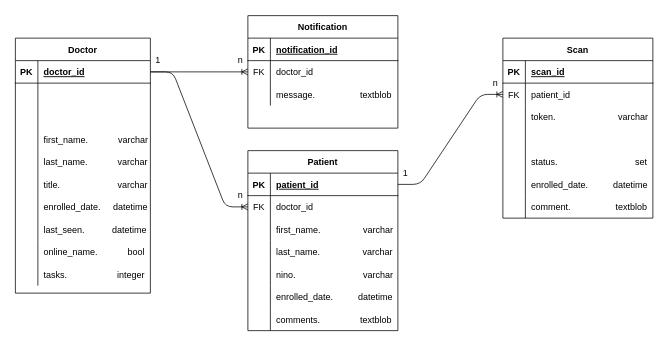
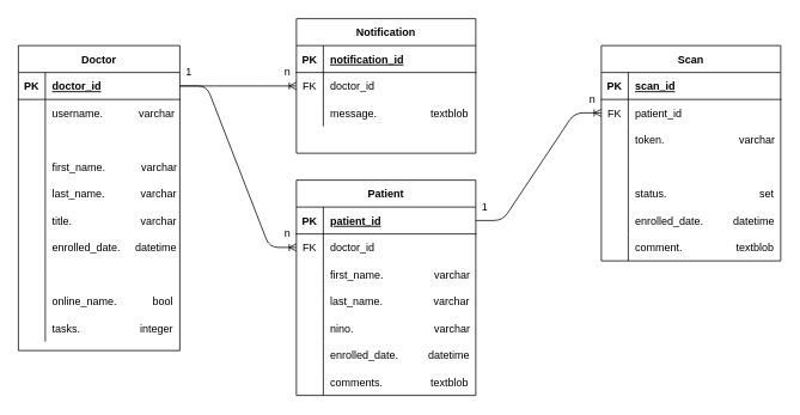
+ <mxCell id="8" value="username.            varchar" style="shape=partialRectangle;connectable=0;fillColor=none;top=0;left=0;bottom=0;right=0;align=left;spacingLeft=6;overflow=hidden;" vertex="1" parent="6"><mxGeometry x="30" width="150" height="30" as="geometry" /></mxCell>
- <mxCell id="25" value="last_seen.           datetime" style="shape=partialRectangle;connectable=0;fillColor=none;top=0;left=0;bottom=0;right=0;align=left;spacingLeft=6;overflow=hidden;" vertex="1" parent="23"><mxGeometry x="30" width="150" height="30" as="geometry" /></mxCell>
